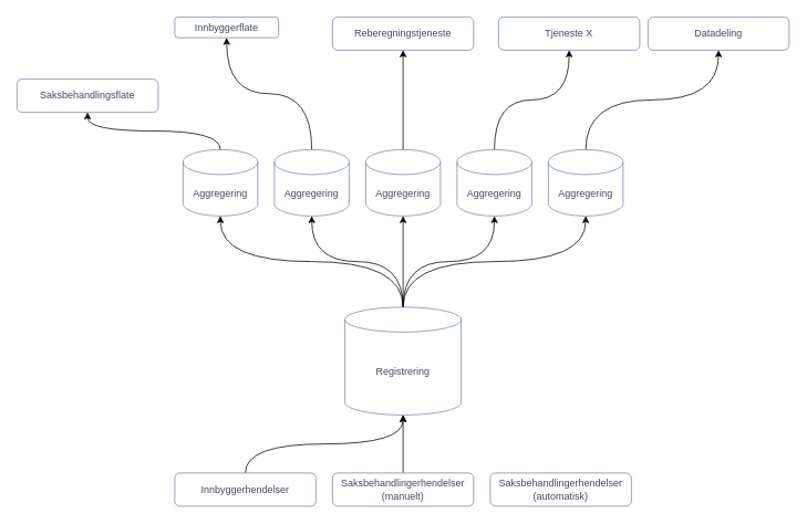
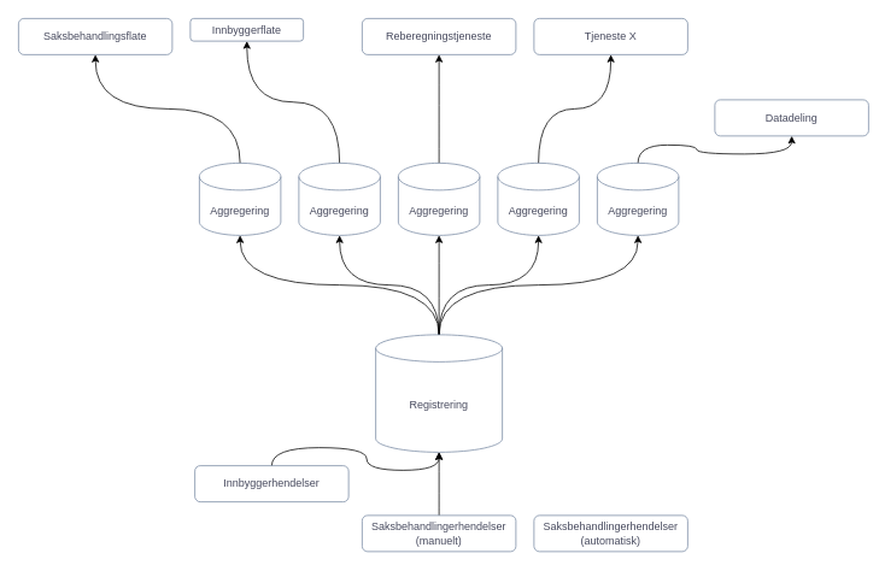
- <mxCell id="5" value="Tjeneste X" style="rounded=1;whiteSpace=wrap;html=1;strokeColor=#788AA3;fontColor=#46495D;fillColor=none;" parent="1" vertex="1"><mxGeometry x="600" y="20" width="170" height="40" as="geometry" /></mxCell>
+ <mxCell id="5" value="Tjeneste X" style="rounded=1;whiteSpace=wrap;html=1;strokeColor=#788AA3;fontColor=#46495D;fillColor=none;" parent="1" vertex="1"><mxGeometry x="590" y="20" width="170" height="40" as="geometry" /></mxCell>
- <mxCell id="6" value="Datadeling" style="rounded=1;whiteSpace=wrap;html=1;strokeColor=#788AA3;fontColor=#46495D;fillColor=none;" parent="1" vertex="1"><mxGeometry x="780" y="20" width="170" height="40" as="geometry" /></mxCell>
+ <mxCell id="6" value="Datadeling" style="rounded=1;whiteSpace=wrap;html=1;strokeColor=#788AA3;fontColor=#46495D;fillColor=none;" parent="1" vertex="1"><mxGeometry x="790" y="110" width="170" height="40" as="geometry" /></mxCell>
- <mxCell id="2" value="Saksbehandlingsflate" style="rounded=1;whiteSpace=wrap;html=1;strokeColor=#788AA3;fontColor=#46495D;fillColor=none;" parent="1" vertex="1"><mxGeometry x="20" y="95" width="170" height="40" as="geometry" /></mxCell>
+ <mxCell id="2" value="Saksbehandlingsflate" style="rounded=1;whiteSpace=wrap;html=1;strokeColor=#788AA3;fontColor=#46495D;fillColor=none;" parent="1" vertex="1"><mxGeometry x="20" y="20" width="170" height="40" as="geometry" /></mxCell>
- <mxCell id="24" value="Innbyggerhendelser" style="rounded=1;whiteSpace=wrap;html=1;strokeColor=#788AA3;fontColor=#46495D;fillColor=none;" vertex="1" parent="1"><mxGeometry x="210" y="570" width="170" height="40" as="geometry" /></mxCell>
+ <mxCell id="24" value="Innbyggerhendelser" style="rounded=1;whiteSpace=wrap;html=1;strokeColor=#788AA3;fontColor=#46495D;fillColor=none;" vertex="1" parent="1"><mxGeometry x="215" y="515" width="170" height="40" as="geometry" /></mxCell>
